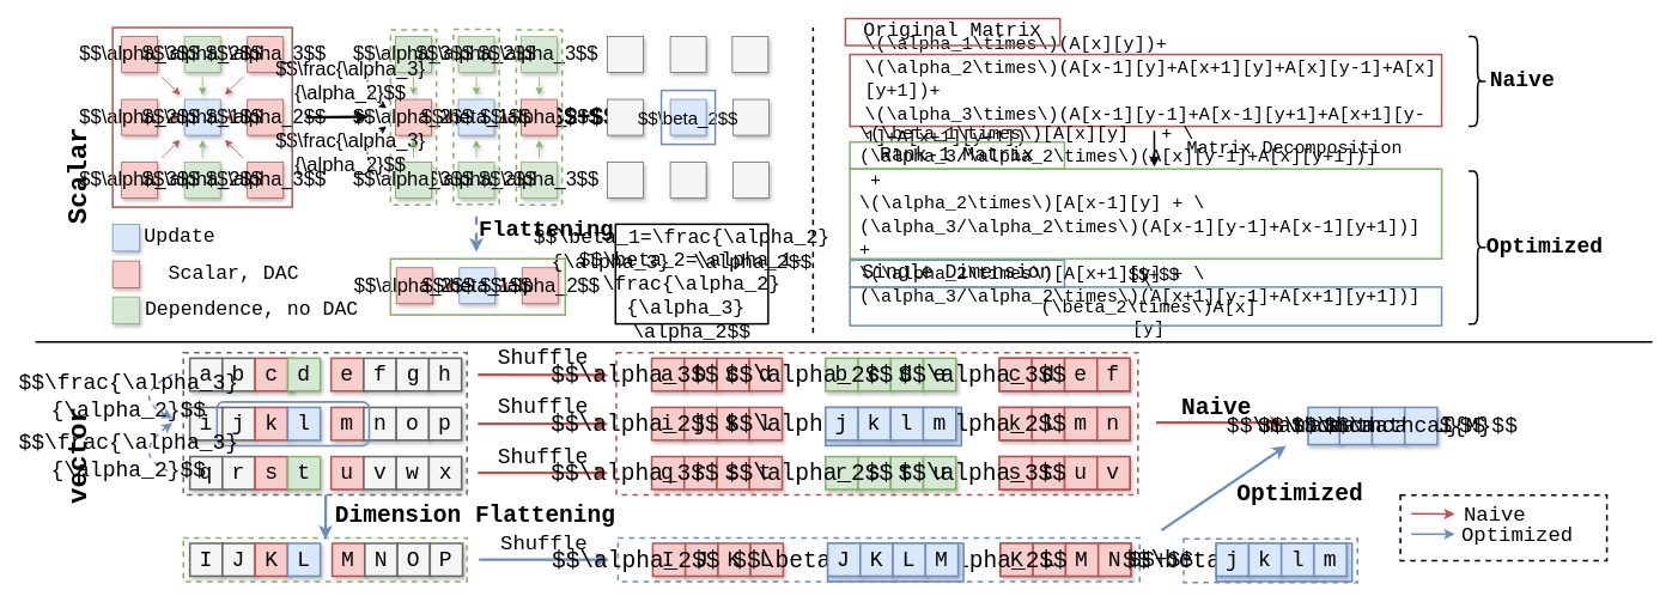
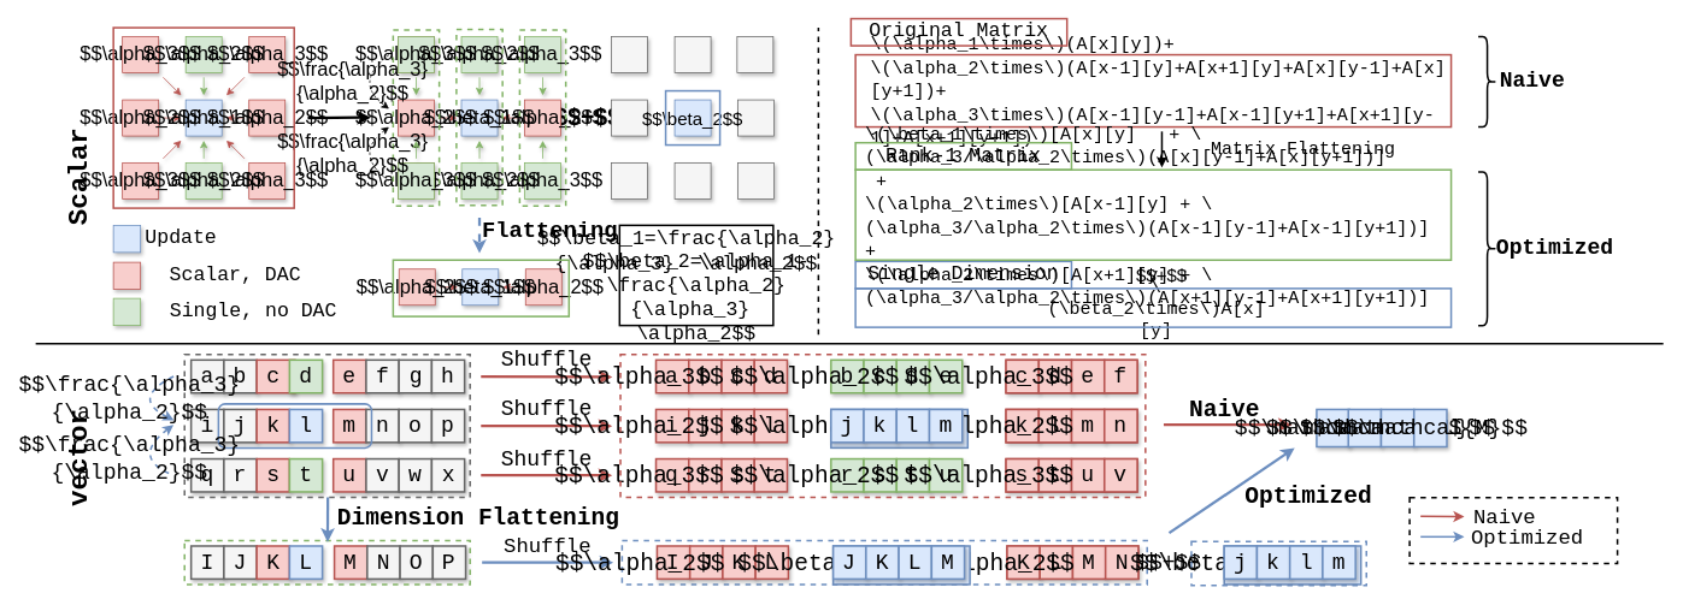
- <mxCell id="342" value="&lt;span style=&quot;font-size: 20px;&quot;&gt;Matrix Decomposition&lt;/span&gt;" style="text;html=1;strokeColor=none;fillColor=none;align=center;verticalAlign=middle;whiteSpace=wrap;rounded=0;fontFamily=Courier New;fontSize=20;strokeWidth=2;" parent="1" vertex="1"><mxGeometry x="1300.65" y="150" width="281.35" height="30" as="geometry" /></mxCell>
+ <mxCell id="342" value="&lt;span style=&quot;font-size: 20px;&quot;&gt;Matrix Flattening&lt;/span&gt;" style="text;html=1;strokeColor=none;fillColor=none;align=center;verticalAlign=middle;whiteSpace=wrap;rounded=0;fontFamily=Courier New;fontSize=20;strokeWidth=2;" parent="1" vertex="1"><mxGeometry x="1300.65" y="150" width="281.35" height="30" as="geometry" /></mxCell>
- <mxCell id="106" value="&lt;font style=&quot;font-size: 22px;&quot;&gt;Dependence, no DAC&lt;/font&gt;" style="text;html=1;strokeColor=none;fillColor=none;align=center;verticalAlign=middle;whiteSpace=wrap;rounded=0;fontSize=18;fontFamily=Courier New;" parent="104" vertex="1"><mxGeometry x="36" width="250" height="30" as="geometry" /></mxCell>
+ <mxCell id="106" value="&lt;font style=&quot;font-size: 22px;&quot;&gt;Single, no DAC&lt;/font&gt;" style="text;html=1;strokeColor=none;fillColor=none;align=center;verticalAlign=middle;whiteSpace=wrap;rounded=0;fontSize=18;fontFamily=Courier New;" parent="104" vertex="1"><mxGeometry x="36" width="250" height="30" as="geometry" /></mxCell>
